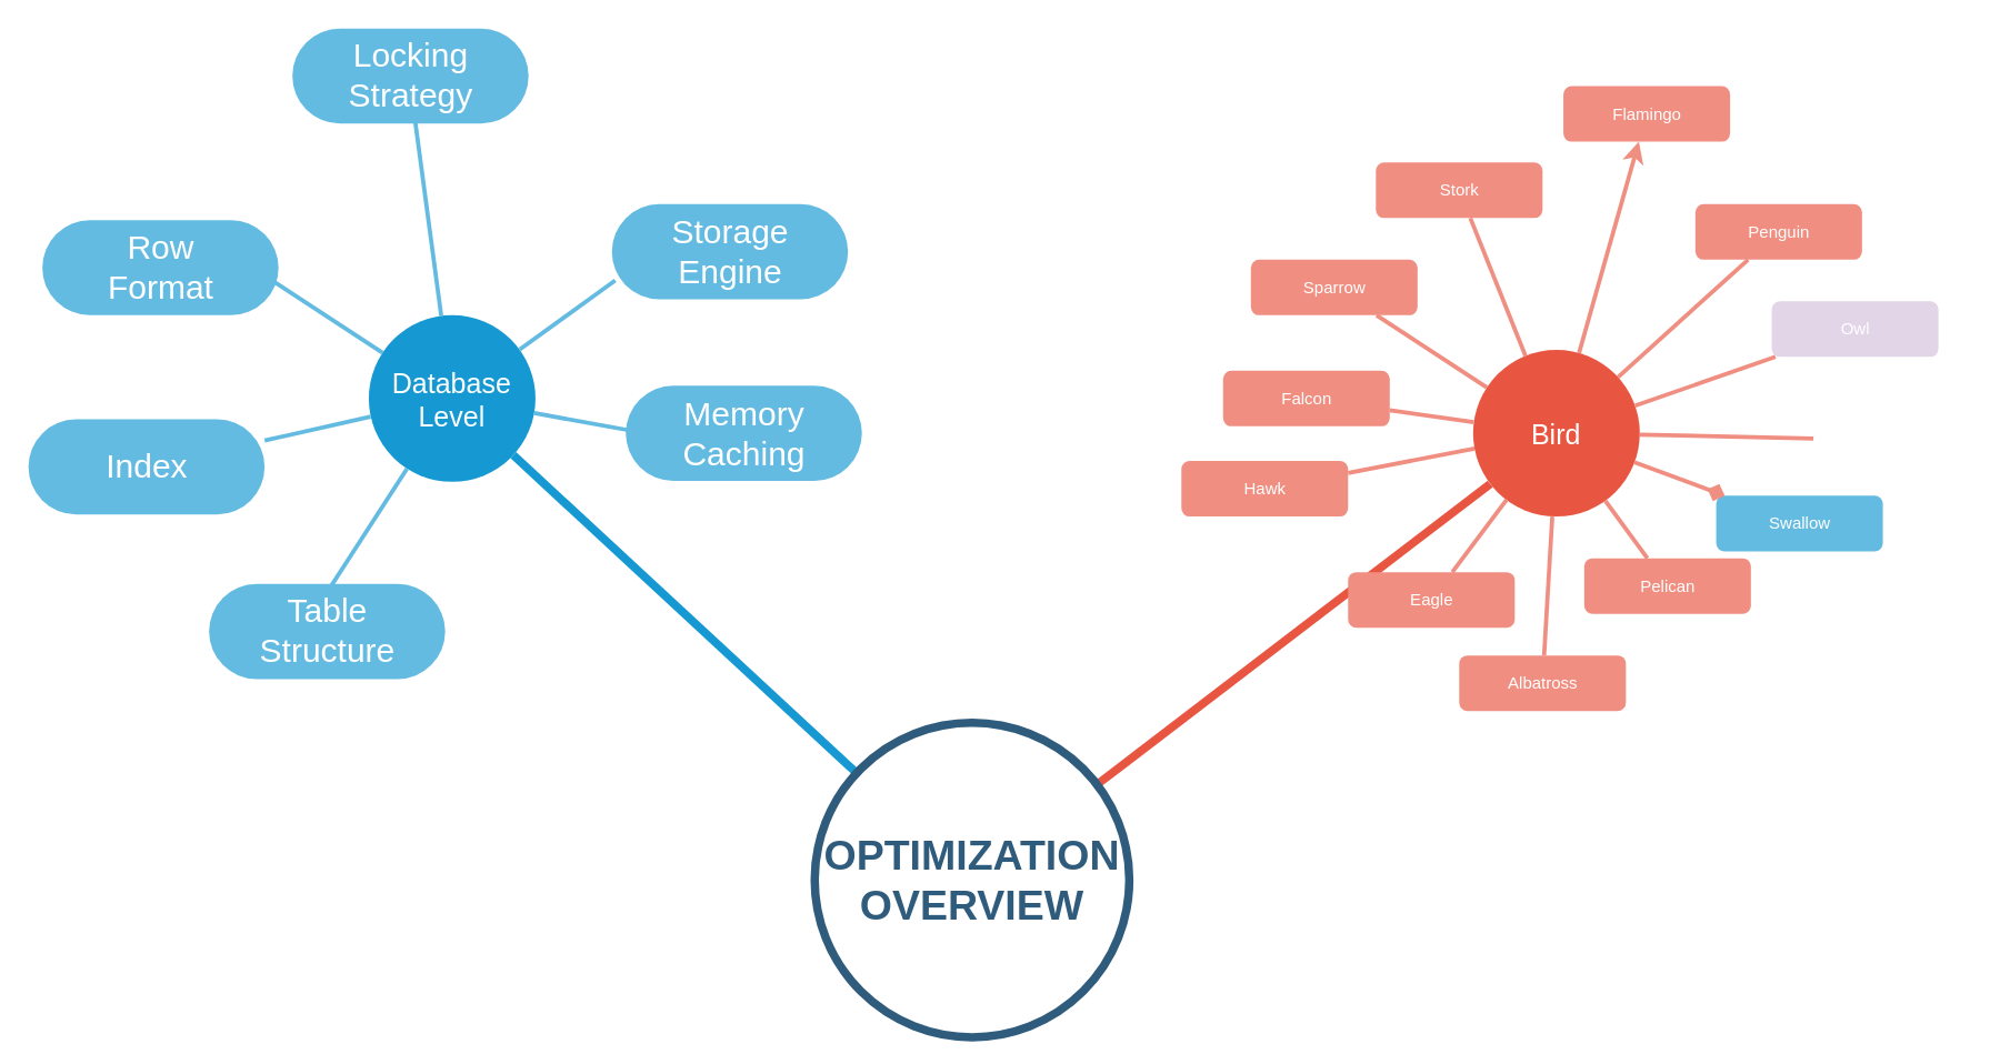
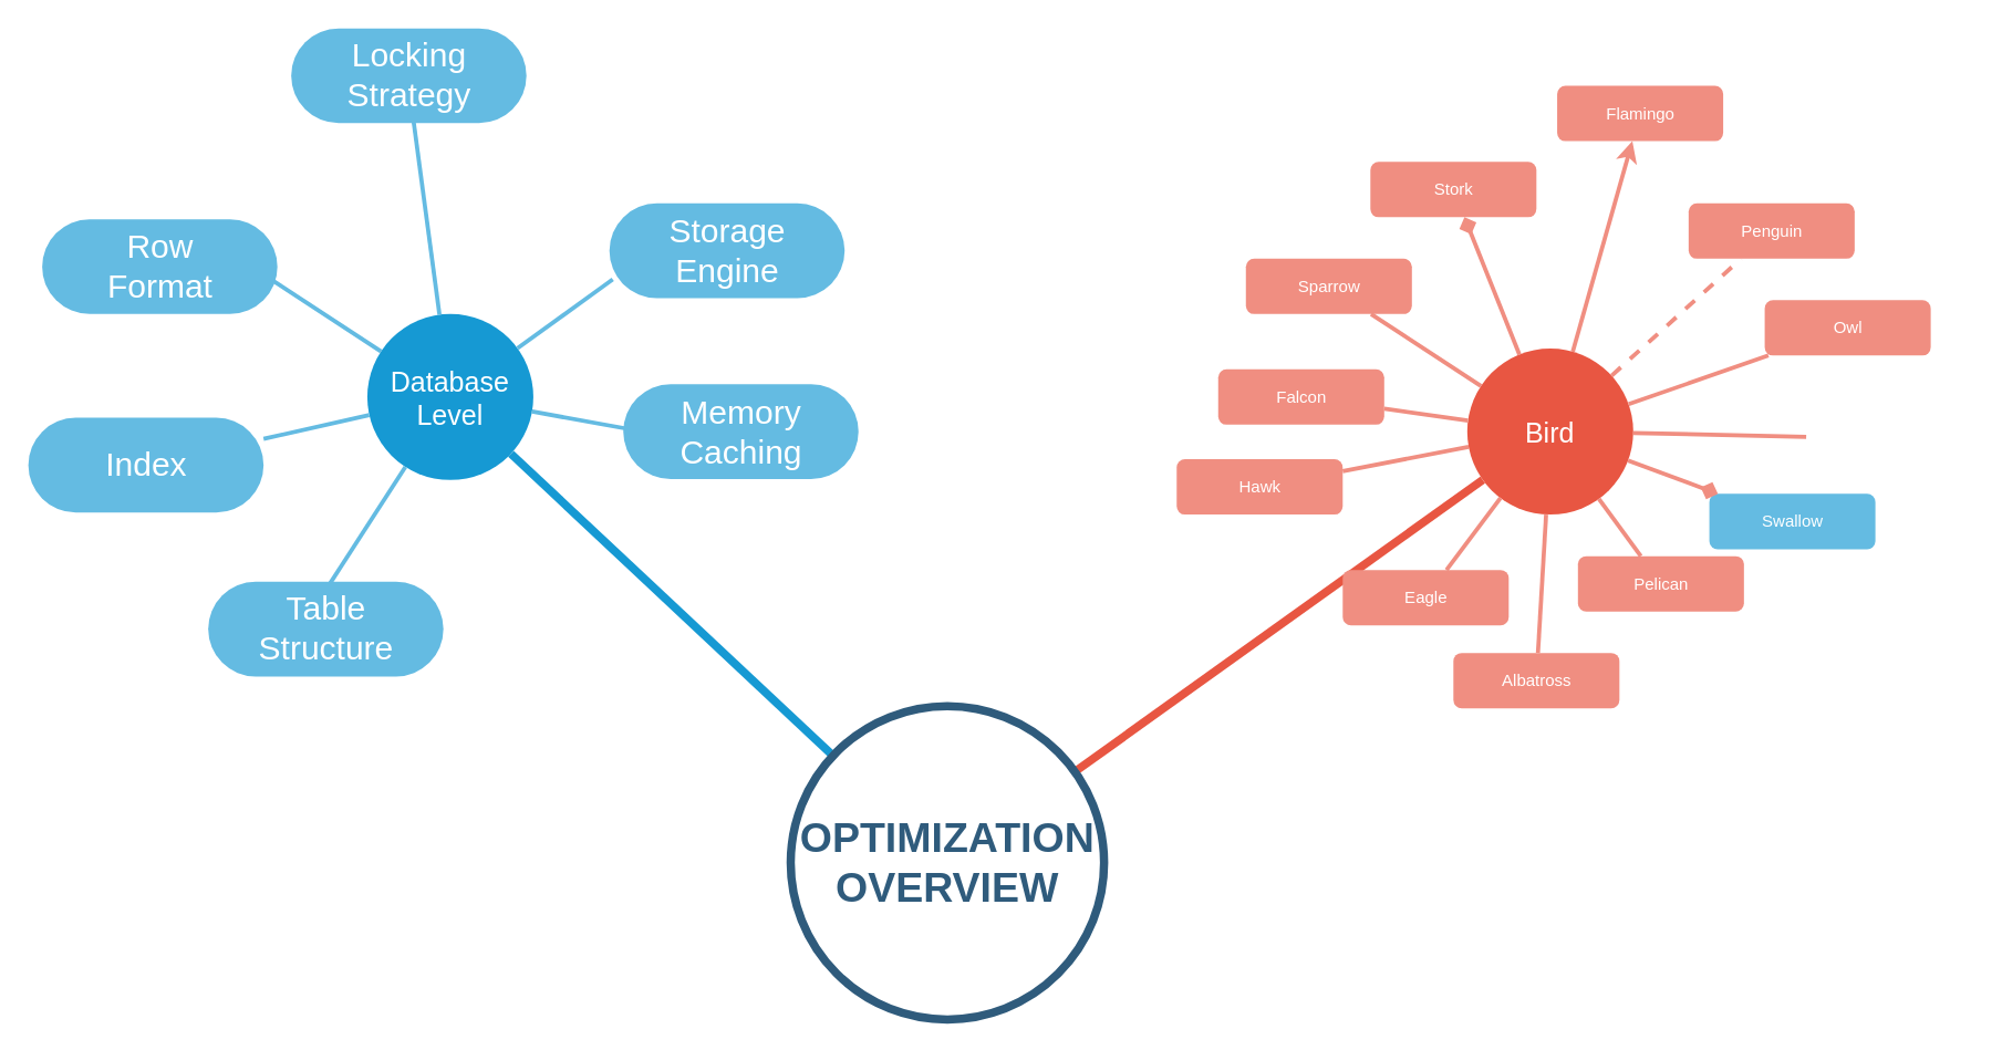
- <mxCell id="29" value="" style="edgeStyle=none;endArrow=none;strokeWidth=3;strokeColor=#F08E81;html=1;" parent="1" source="3" target="18" edge="1"><mxGeometry x="-220" y="211.5" width="100" height="100" as="geometry"><mxPoint x="-610" y="101.5" as="sourcePoint" /><mxPoint x="-510" y="1.5" as="targetPoint" /></mxGeometry></mxCell>
+ <mxCell id="29" value="" style="edgeStyle=none;endArrow=diamond;strokeWidth=3;strokeColor=#F08E81;html=1;" parent="1" source="3" target="18" edge="1"><mxGeometry x="-220" y="211.5" width="100" height="100" as="geometry"><mxPoint x="-610" y="101.5" as="sourcePoint" /><mxPoint x="-510" y="1.5" as="targetPoint" /></mxGeometry></mxCell>
- <mxCell id="31" value="" style="edgeStyle=none;endArrow=none;strokeWidth=3;strokeColor=#F08E81;html=1;" parent="1" source="3" target="20" edge="1"><mxGeometry x="-220" y="211.5" width="100" height="100" as="geometry"><mxPoint x="-610" y="101.5" as="sourcePoint" /><mxPoint x="-510" y="1.5" as="targetPoint" /></mxGeometry></mxCell>
+ <mxCell id="31" value="" style="edgeStyle=none;endArrow=none;strokeWidth=3;strokeColor=#F08E81;html=1;dashed=1;" parent="1" source="3" target="20" edge="1"><mxGeometry x="-220" y="211.5" width="100" height="100" as="geometry"><mxPoint x="-610" y="101.5" as="sourcePoint" /><mxPoint x="-510" y="1.5" as="targetPoint" /></mxGeometry></mxCell>
- <mxCell id="21" value="Owl" style="rounded=1;fillColor=#e1d5e7;strokeColor=none;strokeWidth=3;shadow=0;html=1;fontColor=#FFFFFF;" parent="1" vertex="1"><mxGeometry x="1275" y="216.5" width="120" height="40" as="geometry" /></mxCell>
+ <mxCell id="21" value="Owl" style="rounded=1;fillColor=#f08e81;strokeColor=none;strokeWidth=3;shadow=0;html=1;fontColor=#FFFFFF;" parent="1" vertex="1"><mxGeometry x="1275" y="216.5" width="120" height="40" as="geometry" /></mxCell>
- <mxCell id="38" value="OPTIMIZATION&lt;br&gt;OVERVIEW" style="ellipse;whiteSpace=wrap;html=1;shadow=0;fontFamily=Helvetica;fontSize=30;fontColor=#2F5B7C;align=center;strokeColor=#2F5B7C;strokeWidth=6;fillColor=#FFFFFF;fontStyle=1;gradientColor=none;" parent="1" vertex="1"><mxGeometry x="586" y="520" width="226.5" height="226.5" as="geometry" /></mxCell>
+ <mxCell id="38" value="OPTIMIZATION&lt;br&gt;OVERVIEW" style="ellipse;whiteSpace=wrap;html=1;shadow=0;fontFamily=Helvetica;fontSize=30;fontColor=#2F5B7C;align=center;strokeColor=#2F5B7C;strokeWidth=6;fillColor=#FFFFFF;fontStyle=1;gradientColor=none;" parent="1" vertex="1"><mxGeometry x="571" y="510" width="226.5" height="226.5" as="geometry" /></mxCell>
